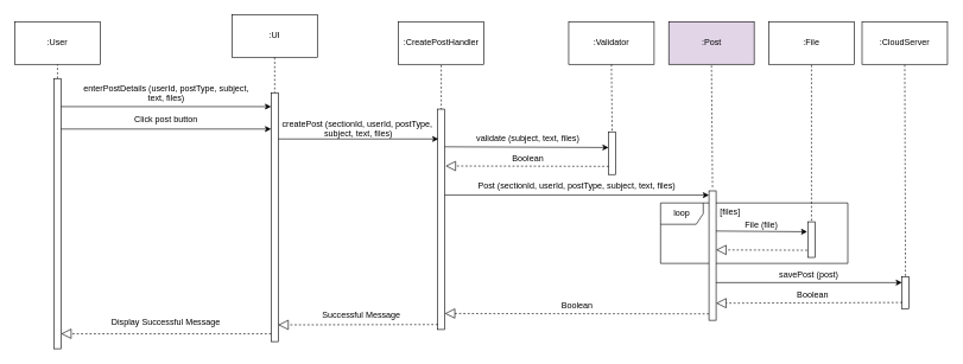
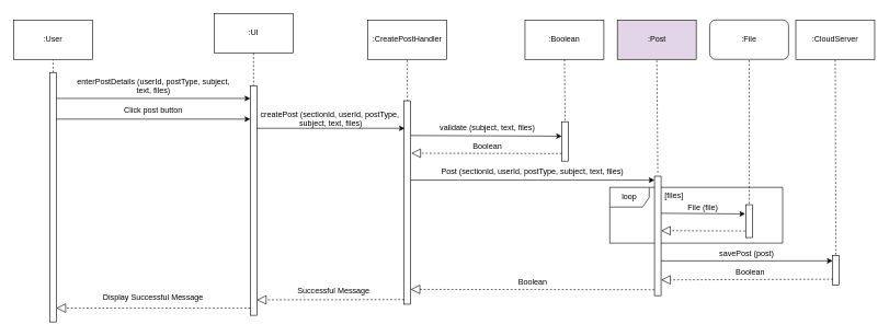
- <mxCell id="16" value=":Validator&lt;br&gt;" style="rounded=0;whiteSpace=wrap;html=1;" parent="1" vertex="1"><mxGeometry x="798" y="30" width="120" height="60" as="geometry" /></mxCell>
+ <mxCell id="16" value=":Boolean&lt;br&gt;" style="rounded=0;whiteSpace=wrap;html=1;" parent="1" vertex="1"><mxGeometry x="798" y="30" width="120" height="60" as="geometry" /></mxCell>
- <mxCell id="39" value=":File&lt;br&gt;" style="rounded=0;whiteSpace=wrap;html=1;" parent="1" vertex="1"><mxGeometry x="1079" y="30" width="120" height="60" as="geometry" /></mxCell>
+ <mxCell id="39" value=":File&lt;br&gt;" style="whiteSpace=wrap;html=1;rounded=1;" parent="1" vertex="1"><mxGeometry x="1079" y="30" width="120" height="60" as="geometry" /></mxCell>
